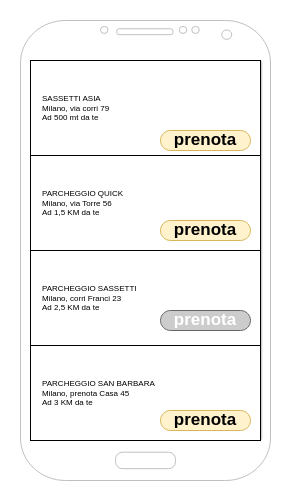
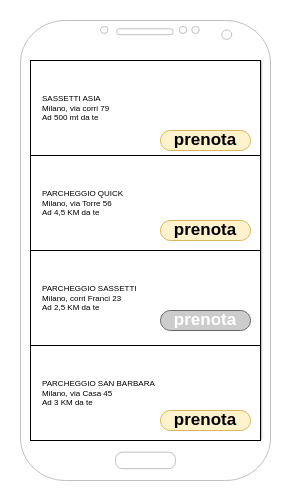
- <mxCell id="5" value="PARCHEGGIO QUICK&lt;br&gt;Milano, via Torre 56&lt;br&gt;Ad 1,5 KM da te" style="strokeWidth=1;html=1;shadow=0;dashed=0;shape=mxgraph.android.rrect;rSize=0;align=left;spacingLeft=10;fontSize=8;" vertex="1" parent="3"><mxGeometry y="95" width="230" height="95" as="geometry" /></mxCell>
+ <mxCell id="5" value="PARCHEGGIO QUICK&lt;br&gt;Milano, via Torre 56&lt;br&gt;Ad 4,5 KM da te" style="strokeWidth=1;html=1;shadow=0;dashed=0;shape=mxgraph.android.rrect;rSize=0;align=left;spacingLeft=10;fontSize=8;" vertex="1" parent="3"><mxGeometry y="95" width="230" height="95" as="geometry" /></mxCell>
- <mxCell id="7" value="PARCHEGGIO SAN BARBARA&lt;br&gt;Milano, prenota Casa 45&lt;br&gt;Ad 3 KM da te" style="strokeWidth=1;html=1;shadow=0;dashed=0;shape=mxgraph.android.rrect;rSize=0;align=left;spacingLeft=10;fontSize=8;" vertex="1" parent="3"><mxGeometry y="285" width="230" height="95" as="geometry" /></mxCell>
+ <mxCell id="7" value="PARCHEGGIO SAN BARBARA&lt;br&gt;Milano, via Casa 45&lt;br&gt;Ad 3 KM da te" style="strokeWidth=1;html=1;shadow=0;dashed=0;shape=mxgraph.android.rrect;rSize=0;align=left;spacingLeft=10;fontSize=8;" vertex="1" parent="3"><mxGeometry y="285" width="230" height="95" as="geometry" /></mxCell>
